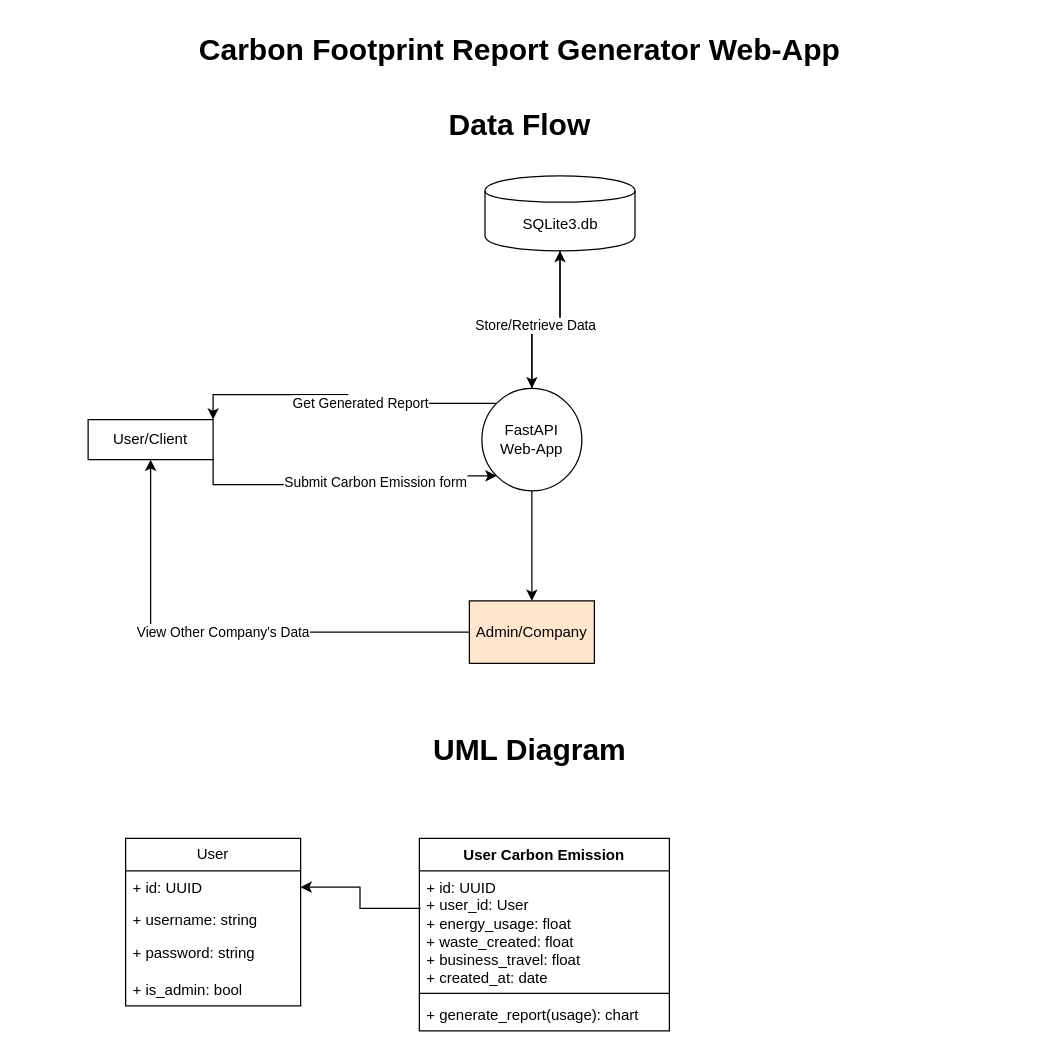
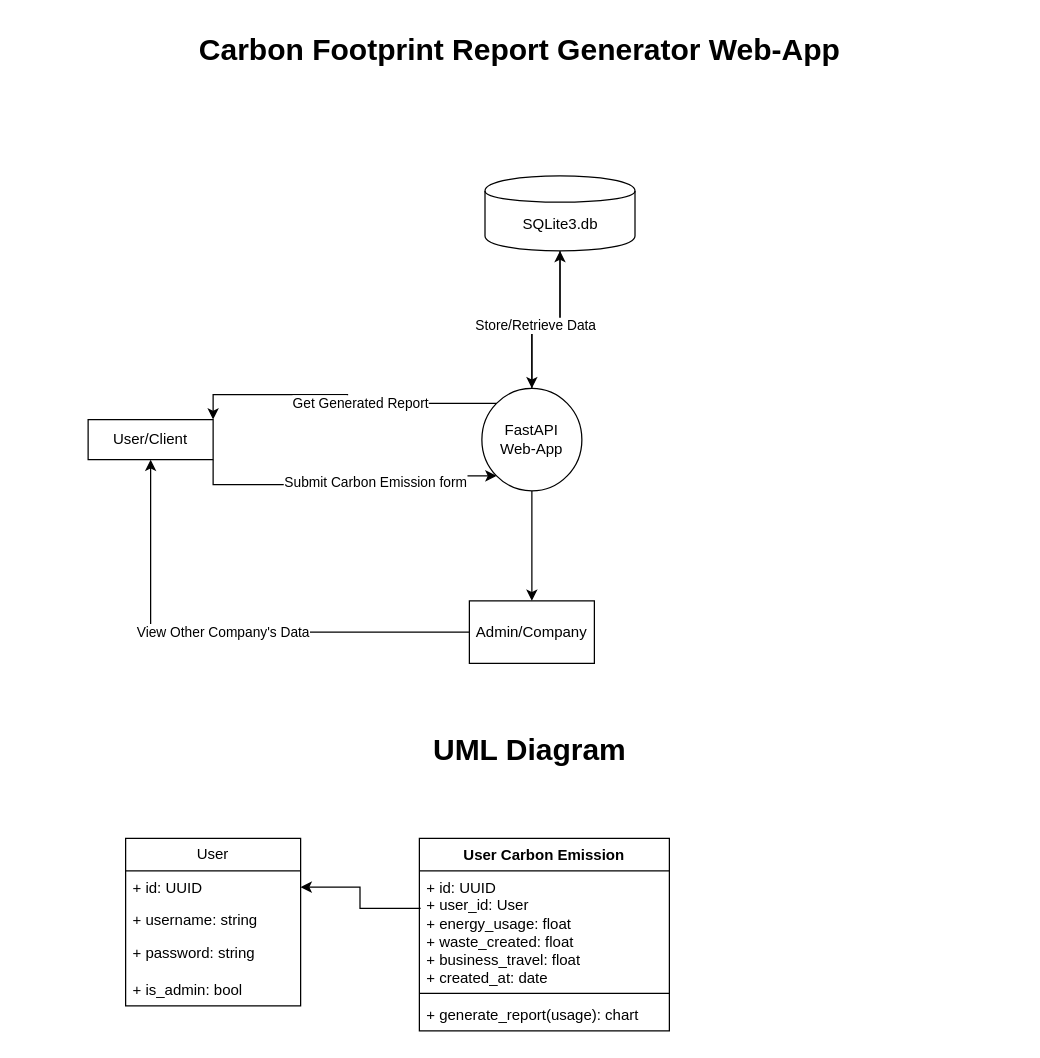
- <mxCell id="27" value="&lt;div&gt;Data Flow&lt;/div&gt;" style="text;strokeColor=none;fillColor=none;html=1;fontSize=24;fontStyle=1;verticalAlign=middle;align=center;" vertex="1" parent="1"><mxGeometry x="365" y="80" width="100" height="40" as="geometry" /></mxCell>
- <mxCell id="25" value="&lt;div&gt;Admin/Company &lt;br&gt;&lt;/div&gt;" style="html=1;dashed=0;whiteSpace=wrap;fillColor=#ffe6cc;" vertex="1" parent="1"><mxGeometry x="375" y="480" width="100" height="50" as="geometry" /></mxCell>
+ <mxCell id="25" value="&lt;div&gt;Admin/Company &lt;br&gt;&lt;/div&gt;" style="html=1;dashed=0;whiteSpace=wrap;" vertex="1" parent="1"><mxGeometry x="375" y="480" width="100" height="50" as="geometry" /></mxCell>
